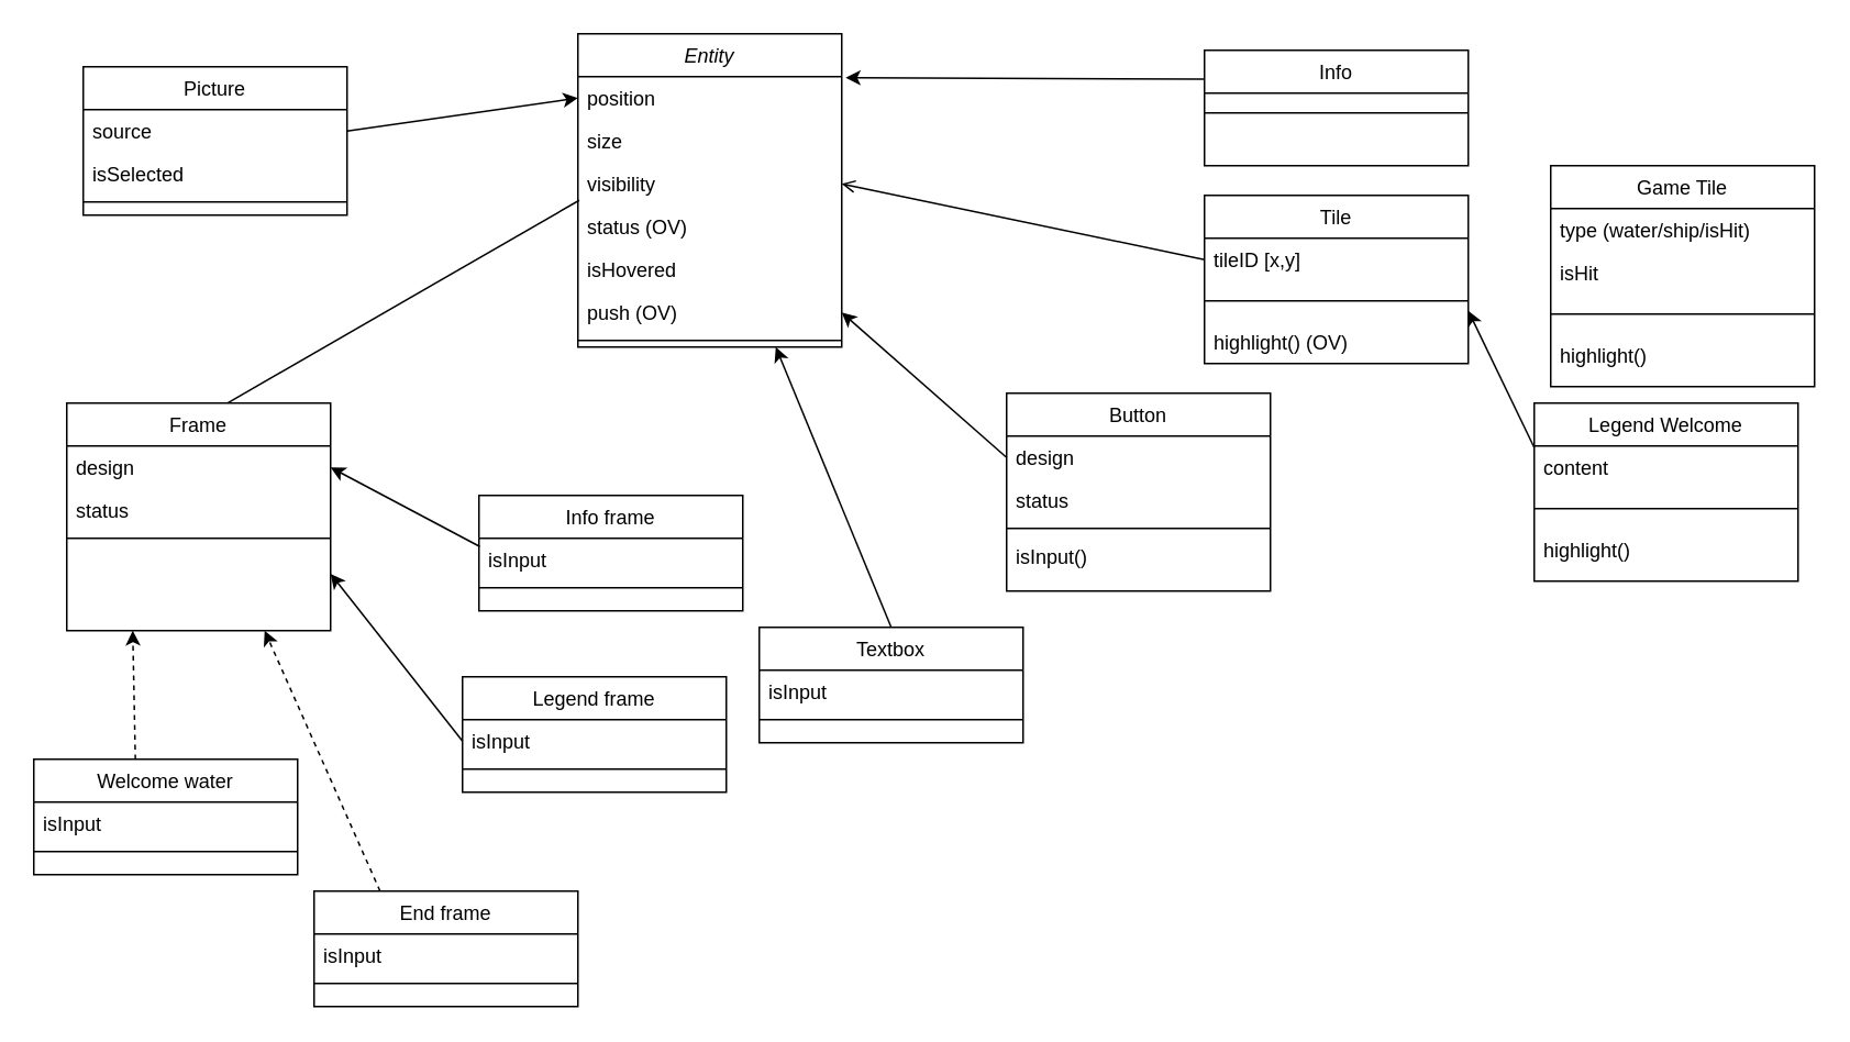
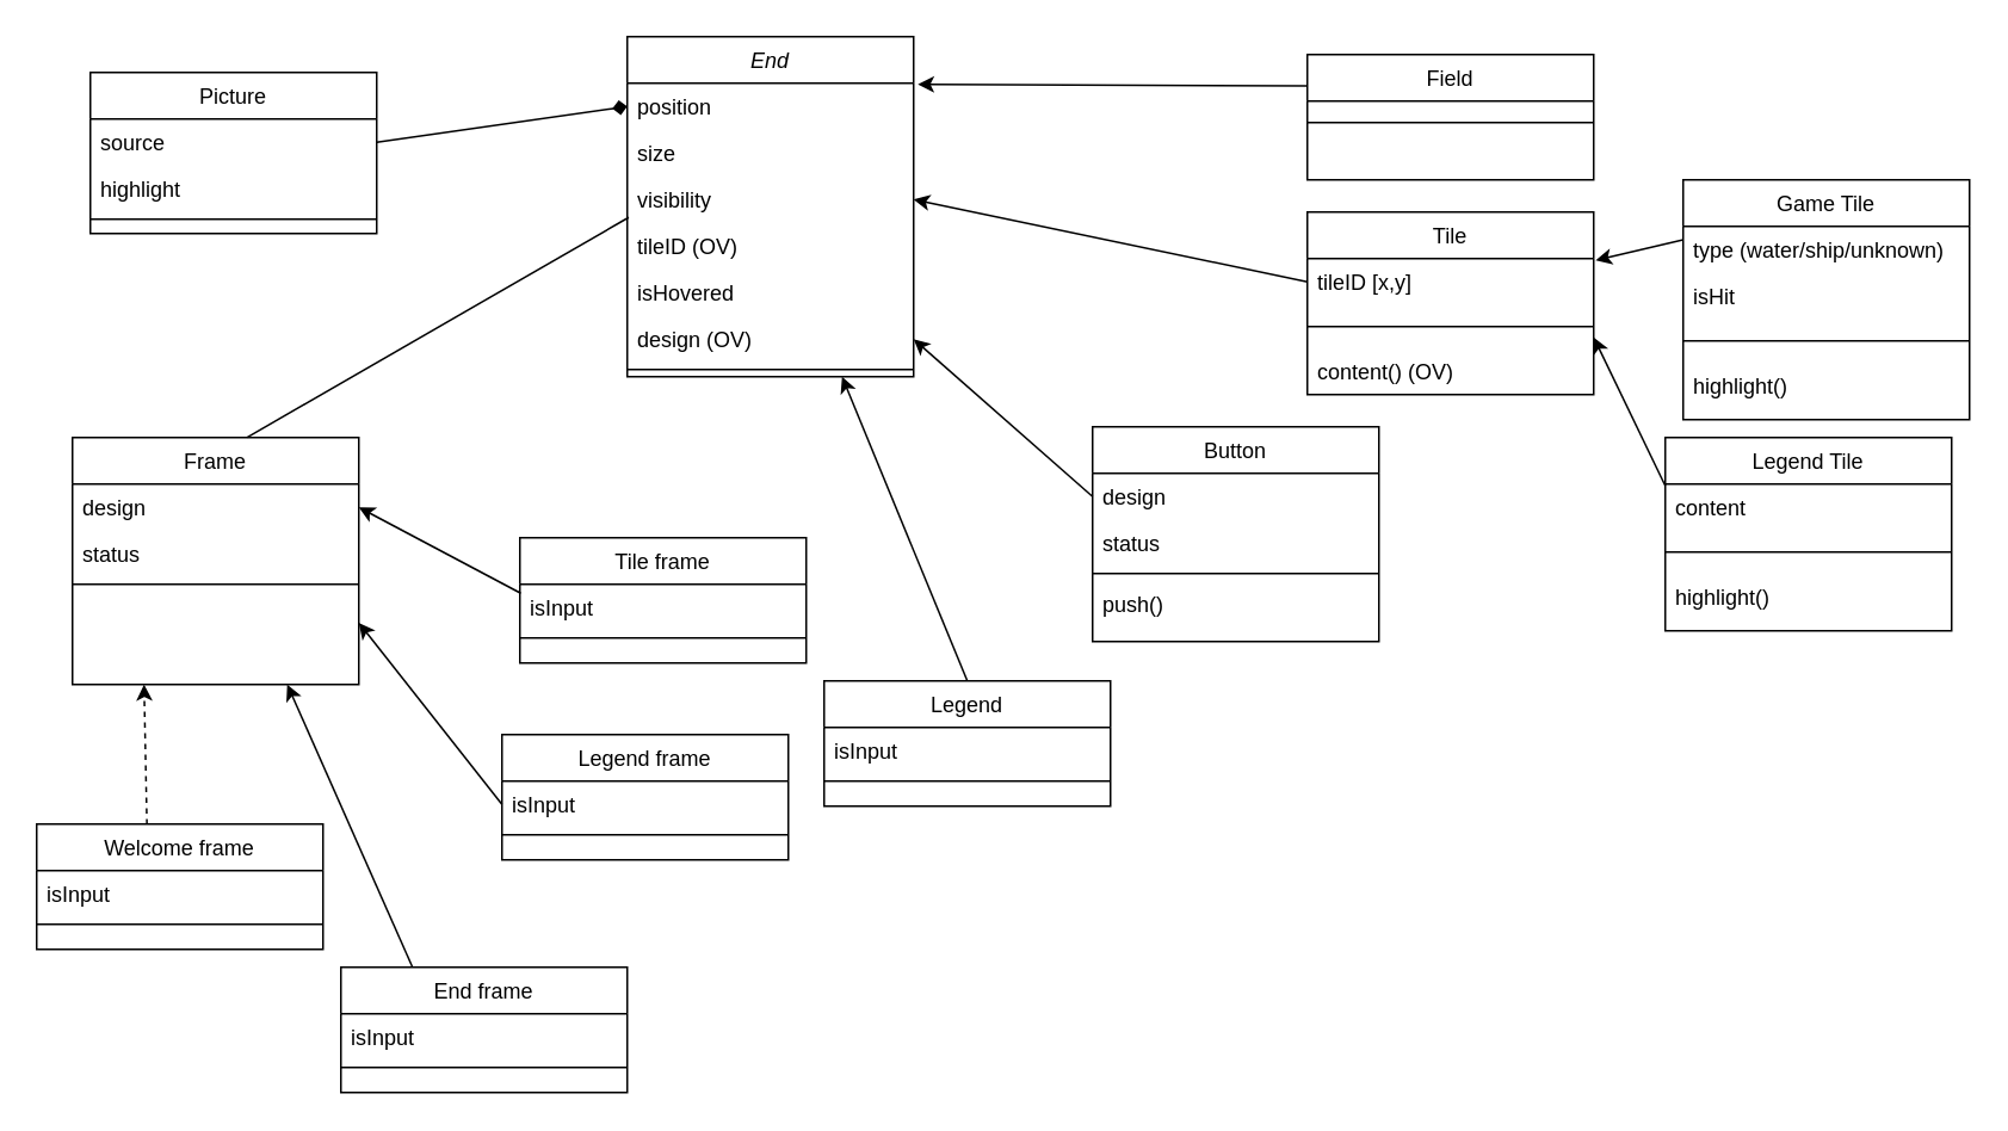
- <mxCell id="2" value="Entity" style="swimlane;fontStyle=2;align=center;verticalAlign=top;childLayout=stackLayout;horizontal=1;startSize=26;horizontalStack=0;resizeParent=1;resizeLast=0;collapsible=1;marginBottom=0;rounded=0;shadow=0;strokeWidth=1;" parent="1" vertex="1"><mxGeometry x="350" y="20" width="160" height="190" as="geometry"><mxRectangle x="230" y="140" width="160" height="26" as="alternateBounds" /></mxGeometry></mxCell>
+ <mxCell id="2" value="End" style="swimlane;fontStyle=2;align=center;verticalAlign=top;childLayout=stackLayout;horizontal=1;startSize=26;horizontalStack=0;resizeParent=1;resizeLast=0;collapsible=1;marginBottom=0;rounded=0;shadow=0;strokeWidth=1;" parent="1" vertex="1"><mxGeometry x="350" y="20" width="160" height="190" as="geometry"><mxRectangle x="230" y="140" width="160" height="26" as="alternateBounds" /></mxGeometry></mxCell>
- <mxCell id="41" value="Info" style="swimlane;fontStyle=0;align=center;verticalAlign=top;childLayout=stackLayout;horizontal=1;startSize=26;horizontalStack=0;resizeParent=1;resizeLast=0;collapsible=1;marginBottom=0;rounded=0;shadow=0;strokeWidth=1;" parent="1" vertex="1"><mxGeometry x="730" y="30" width="160" height="70" as="geometry"><mxRectangle x="340" y="380" width="170" height="26" as="alternateBounds" /></mxGeometry></mxCell>
+ <mxCell id="41" value="Field" style="swimlane;fontStyle=0;align=center;verticalAlign=top;childLayout=stackLayout;horizontal=1;startSize=26;horizontalStack=0;resizeParent=1;resizeLast=0;collapsible=1;marginBottom=0;rounded=0;shadow=0;strokeWidth=1;" parent="1" vertex="1"><mxGeometry x="730" y="30" width="160" height="70" as="geometry"><mxRectangle x="340" y="380" width="170" height="26" as="alternateBounds" /></mxGeometry></mxCell>
- <mxCell id="64" value="" style="endArrow=classic;html=1;rounded=0;entryX=0;entryY=0.5;entryDx=0;entryDy=0;exitX=1;exitY=0.5;exitDx=0;exitDy=0;" parent="1" source="61" target="3" edge="1"><mxGeometry width="50" height="50" relative="1" as="geometry"><mxPoint x="490" y="190" as="sourcePoint" /><mxPoint x="540" y="140" as="targetPoint" /></mxGeometry></mxCell>
+ <mxCell id="64" value="" style="endArrow=diamond;html=1;rounded=0;entryX=0;entryY=0.5;entryDx=0;entryDy=0;exitX=1;exitY=0.5;exitDx=0;exitDy=0;" parent="1" source="61" target="3" edge="1"><mxGeometry width="50" height="50" relative="1" as="geometry"><mxPoint x="490" y="190" as="sourcePoint" /><mxPoint x="540" y="140" as="targetPoint" /></mxGeometry></mxCell>
- <mxCell id="62" value="isSelected" style="text;align=left;verticalAlign=top;spacingLeft=4;spacingRight=4;overflow=hidden;rotatable=0;points=[[0,0.5],[1,0.5]];portConstraint=eastwest;rounded=0;shadow=0;html=0;" parent="60" vertex="1"><mxGeometry y="52" width="160" height="26" as="geometry" /></mxCell>
+ <mxCell id="62" value="highlight" style="text;align=left;verticalAlign=top;spacingLeft=4;spacingRight=4;overflow=hidden;rotatable=0;points=[[0,0.5],[1,0.5]];portConstraint=eastwest;rounded=0;shadow=0;html=0;" parent="60" vertex="1"><mxGeometry y="52" width="160" height="26" as="geometry" /></mxCell>
- <mxCell id="59" value="" style="endArrow=open;html=1;rounded=0;entryX=1;entryY=0.5;entryDx=0;entryDy=0;exitX=0;exitY=0.5;exitDx=0;exitDy=0;" parent="1" source="56" target="5" edge="1"><mxGeometry width="50" height="50" relative="1" as="geometry"><mxPoint x="750" y="260" as="sourcePoint" /><mxPoint x="800" y="210" as="targetPoint" /></mxGeometry></mxCell>
+ <mxCell id="59" value="" style="endArrow=classic;html=1;rounded=0;entryX=1;entryY=0.5;entryDx=0;entryDy=0;exitX=0;exitY=0.5;exitDx=0;exitDy=0;" parent="1" source="56" target="5" edge="1"><mxGeometry width="50" height="50" relative="1" as="geometry"><mxPoint x="750" y="260" as="sourcePoint" /><mxPoint x="800" y="210" as="targetPoint" /></mxGeometry></mxCell>
- <mxCell id="6" value="status (OV)" style="text;align=left;verticalAlign=top;spacingLeft=4;spacingRight=4;overflow=hidden;rotatable=0;points=[[0,0.5],[1,0.5]];portConstraint=eastwest;rounded=0;shadow=0;html=0;" parent="2" vertex="1"><mxGeometry y="104" width="160" height="26" as="geometry" /></mxCell>
+ <mxCell id="6" value="tileID (OV)" style="text;align=left;verticalAlign=top;spacingLeft=4;spacingRight=4;overflow=hidden;rotatable=0;points=[[0,0.5],[1,0.5]];portConstraint=eastwest;rounded=0;shadow=0;html=0;" parent="2" vertex="1"><mxGeometry y="104" width="160" height="26" as="geometry" /></mxCell>
+ <mxCell id="49" value="" style="endArrow=classic;html=1;rounded=0;exitX=0;exitY=0.25;exitDx=0;exitDy=0;entryX=1.007;entryY=0.038;entryDx=0;entryDy=0;entryPerimeter=0;" parent="1" source="44" target="56" edge="1"><mxGeometry width="50" height="50" relative="1" as="geometry"><mxPoint x="640" y="260" as="sourcePoint" /><mxPoint x="780" y="120" as="targetPoint" /></mxGeometry></mxCell>
- <mxCell id="45" value="type (water/ship/isHit)" style="text;align=left;verticalAlign=top;spacingLeft=4;spacingRight=4;overflow=hidden;rotatable=0;points=[[0,0.5],[1,0.5]];portConstraint=eastwest;" parent="44" vertex="1"><mxGeometry y="26" width="160" height="26" as="geometry" /></mxCell>
+ <mxCell id="45" value="type (water/ship/unknown)" style="text;align=left;verticalAlign=top;spacingLeft=4;spacingRight=4;overflow=hidden;rotatable=0;points=[[0,0.5],[1,0.5]];portConstraint=eastwest;" parent="44" vertex="1"><mxGeometry y="26" width="160" height="26" as="geometry" /></mxCell>
- <mxCell id="8" value="push (OV)" style="text;align=left;verticalAlign=top;spacingLeft=4;spacingRight=4;overflow=hidden;rotatable=0;points=[[0,0.5],[1,0.5]];portConstraint=eastwest;rounded=0;shadow=0;html=0;" parent="2" vertex="1"><mxGeometry y="156" width="160" height="26" as="geometry" /></mxCell>
+ <mxCell id="8" value="design (OV)" style="text;align=left;verticalAlign=top;spacingLeft=4;spacingRight=4;overflow=hidden;rotatable=0;points=[[0,0.5],[1,0.5]];portConstraint=eastwest;rounded=0;shadow=0;html=0;" parent="2" vertex="1"><mxGeometry y="156" width="160" height="26" as="geometry" /></mxCell>
- <mxCell id="58" value="highlight() (OV)" style="text;align=left;verticalAlign=top;spacingLeft=4;spacingRight=4;overflow=hidden;rotatable=0;points=[[0,0.5],[1,0.5]];portConstraint=eastwest;" parent="55" vertex="1"><mxGeometry y="76" width="160" height="26" as="geometry" /></mxCell>
+ <mxCell id="58" value="content() (OV)" style="text;align=left;verticalAlign=top;spacingLeft=4;spacingRight=4;overflow=hidden;rotatable=0;points=[[0,0.5],[1,0.5]];portConstraint=eastwest;" parent="55" vertex="1"><mxGeometry y="76" width="160" height="26" as="geometry" /></mxCell>
- <mxCell id="50" value="Legend Welcome" style="swimlane;fontStyle=0;align=center;verticalAlign=top;childLayout=stackLayout;horizontal=1;startSize=26;horizontalStack=0;resizeParent=1;resizeLast=0;collapsible=1;marginBottom=0;rounded=0;shadow=0;strokeWidth=1;" parent="1" vertex="1"><mxGeometry x="930" y="244" width="160" height="108" as="geometry"><mxRectangle x="340" y="380" width="170" height="26" as="alternateBounds" /></mxGeometry></mxCell>
+ <mxCell id="50" value="Legend Tile" style="swimlane;fontStyle=0;align=center;verticalAlign=top;childLayout=stackLayout;horizontal=1;startSize=26;horizontalStack=0;resizeParent=1;resizeLast=0;collapsible=1;marginBottom=0;rounded=0;shadow=0;strokeWidth=1;" parent="1" vertex="1"><mxGeometry x="930" y="244" width="160" height="108" as="geometry"><mxRectangle x="340" y="380" width="170" height="26" as="alternateBounds" /></mxGeometry></mxCell>
- <mxCell id="28" value="Info frame" style="swimlane;fontStyle=0;align=center;verticalAlign=top;childLayout=stackLayout;horizontal=1;startSize=26;horizontalStack=0;resizeParent=1;resizeLast=0;collapsible=1;marginBottom=0;rounded=0;shadow=0;strokeWidth=1;" parent="1" vertex="1"><mxGeometry x="290" y="300" width="160" height="70" as="geometry"><mxRectangle x="340" y="380" width="170" height="26" as="alternateBounds" /></mxGeometry></mxCell>
+ <mxCell id="28" value="Tile frame" style="swimlane;fontStyle=0;align=center;verticalAlign=top;childLayout=stackLayout;horizontal=1;startSize=26;horizontalStack=0;resizeParent=1;resizeLast=0;collapsible=1;marginBottom=0;rounded=0;shadow=0;strokeWidth=1;" parent="1" vertex="1"><mxGeometry x="290" y="300" width="160" height="70" as="geometry"><mxRectangle x="340" y="380" width="170" height="26" as="alternateBounds" /></mxGeometry></mxCell>
- <mxCell id="21" value="isInput()" style="text;align=left;verticalAlign=top;spacingLeft=4;spacingRight=4;overflow=hidden;rotatable=0;points=[[0,0.5],[1,0.5]];portConstraint=eastwest;" parent="17" vertex="1"><mxGeometry y="86" width="160" height="26" as="geometry" /></mxCell>
+ <mxCell id="21" value="push()" style="text;align=left;verticalAlign=top;spacingLeft=4;spacingRight=4;overflow=hidden;rotatable=0;points=[[0,0.5],[1,0.5]];portConstraint=eastwest;" parent="17" vertex="1"><mxGeometry y="86" width="160" height="26" as="geometry" /></mxCell>
- <mxCell id="14" value="Textbox" style="swimlane;fontStyle=0;align=center;verticalAlign=top;childLayout=stackLayout;horizontal=1;startSize=26;horizontalStack=0;resizeParent=1;resizeLast=0;collapsible=1;marginBottom=0;rounded=0;shadow=0;strokeWidth=1;" parent="1" vertex="1"><mxGeometry x="460" y="380" width="160" height="70" as="geometry"><mxRectangle x="340" y="380" width="170" height="26" as="alternateBounds" /></mxGeometry></mxCell>
+ <mxCell id="14" value="Legend" style="swimlane;fontStyle=0;align=center;verticalAlign=top;childLayout=stackLayout;horizontal=1;startSize=26;horizontalStack=0;resizeParent=1;resizeLast=0;collapsible=1;marginBottom=0;rounded=0;shadow=0;strokeWidth=1;" parent="1" vertex="1"><mxGeometry x="460" y="380" width="160" height="70" as="geometry"><mxRectangle x="340" y="380" width="170" height="26" as="alternateBounds" /></mxGeometry></mxCell>
- <mxCell id="38" value="" style="endArrow=classic;html=1;rounded=0;entryX=0.75;entryY=1;entryDx=0;entryDy=0;exitX=0.25;exitY=0;exitDx=0;exitDy=0;dashed=1;" parent="1" source="34" target="10" edge="1"><mxGeometry width="50" height="50" relative="1" as="geometry"><mxPoint x="390" y="460" as="sourcePoint" /><mxPoint x="207.6" y="323.794" as="targetPoint" /></mxGeometry></mxCell>
+ <mxCell id="38" value="" style="endArrow=classic;html=1;rounded=0;entryX=0.75;entryY=1;entryDx=0;entryDy=0;exitX=0.25;exitY=0;exitDx=0;exitDy=0;" parent="1" source="34" target="10" edge="1"><mxGeometry width="50" height="50" relative="1" as="geometry"><mxPoint x="390" y="460" as="sourcePoint" /><mxPoint x="207.6" y="323.794" as="targetPoint" /></mxGeometry></mxCell>
- <mxCell id="25" value="Welcome water" style="swimlane;fontStyle=0;align=center;verticalAlign=top;childLayout=stackLayout;horizontal=1;startSize=26;horizontalStack=0;resizeParent=1;resizeLast=0;collapsible=1;marginBottom=0;rounded=0;shadow=0;strokeWidth=1;" parent="1" vertex="1"><mxGeometry x="20" y="460" width="160" height="70" as="geometry"><mxRectangle x="340" y="380" width="170" height="26" as="alternateBounds" /></mxGeometry></mxCell>
+ <mxCell id="25" value="Welcome frame" style="swimlane;fontStyle=0;align=center;verticalAlign=top;childLayout=stackLayout;horizontal=1;startSize=26;horizontalStack=0;resizeParent=1;resizeLast=0;collapsible=1;marginBottom=0;rounded=0;shadow=0;strokeWidth=1;" parent="1" vertex="1"><mxGeometry x="20" y="460" width="160" height="70" as="geometry"><mxRectangle x="340" y="380" width="170" height="26" as="alternateBounds" /></mxGeometry></mxCell>
